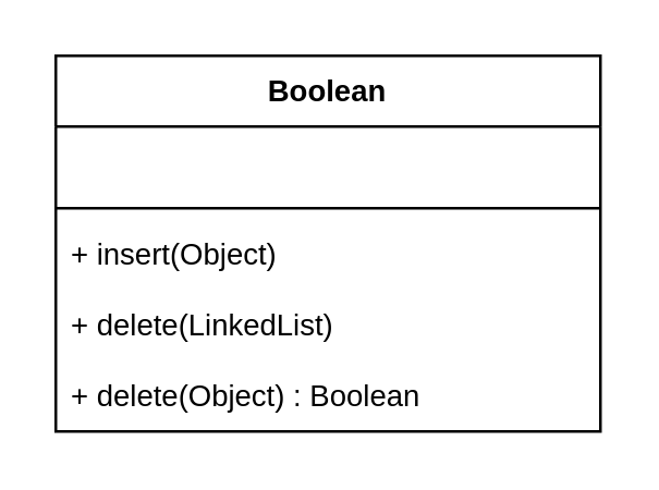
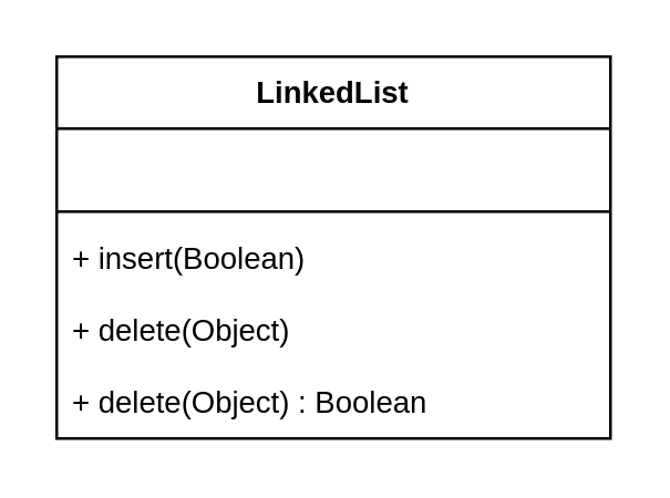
- <mxCell id="2" value="&lt;div&gt;Boolean&lt;/div&gt;" style="swimlane;fontStyle=1;align=center;verticalAlign=top;childLayout=stackLayout;horizontal=1;startSize=26;horizontalStack=0;resizeParent=1;resizeParentMax=0;resizeLast=0;collapsible=0;marginBottom=0;whiteSpace=wrap;html=1;fontFamily=Helvetica;fontSize=11;fontColor=default;labelBackgroundColor=default;" parent="1" vertex="1"><mxGeometry x="20" y="20" width="200" height="138" as="geometry" /></mxCell>
+ <mxCell id="2" value="&lt;div&gt;LinkedList&lt;/div&gt;" style="swimlane;fontStyle=1;align=center;verticalAlign=top;childLayout=stackLayout;horizontal=1;startSize=26;horizontalStack=0;resizeParent=1;resizeParentMax=0;resizeLast=0;collapsible=0;marginBottom=0;whiteSpace=wrap;html=1;fontFamily=Helvetica;fontSize=11;fontColor=default;labelBackgroundColor=default;" parent="1" vertex="1"><mxGeometry x="20" y="20" width="200" height="138" as="geometry" /></mxCell>
- <mxCell id="5" value="+ insert(Object)" style="text;strokeColor=none;fillColor=none;align=left;verticalAlign=top;spacingLeft=4;spacingRight=4;overflow=hidden;rotatable=0;points=[[0,0.5],[1,0.5]];portConstraint=eastwest;whiteSpace=wrap;html=1;fontFamily=Helvetica;fontSize=11;fontColor=default;labelBackgroundColor=none;" parent="2" vertex="1"><mxGeometry y="60" width="200" height="26" as="geometry" /></mxCell>
+ <mxCell id="5" value="+ insert(Boolean)" style="text;strokeColor=none;fillColor=none;align=left;verticalAlign=top;spacingLeft=4;spacingRight=4;overflow=hidden;rotatable=0;points=[[0,0.5],[1,0.5]];portConstraint=eastwest;whiteSpace=wrap;html=1;fontFamily=Helvetica;fontSize=11;fontColor=default;labelBackgroundColor=none;" parent="2" vertex="1"><mxGeometry y="60" width="200" height="26" as="geometry" /></mxCell>
- <mxCell id="6" value="+ delete(LinkedList)" style="text;strokeColor=none;fillColor=none;align=left;verticalAlign=top;spacingLeft=4;spacingRight=4;overflow=hidden;rotatable=0;points=[[0,0.5],[1,0.5]];portConstraint=eastwest;whiteSpace=wrap;html=1;fontFamily=Helvetica;fontSize=11;fontColor=default;labelBackgroundColor=none;" parent="2" vertex="1"><mxGeometry y="86" width="200" height="26" as="geometry" /></mxCell>
+ <mxCell id="6" value="+ delete(Object)" style="text;strokeColor=none;fillColor=none;align=left;verticalAlign=top;spacingLeft=4;spacingRight=4;overflow=hidden;rotatable=0;points=[[0,0.5],[1,0.5]];portConstraint=eastwest;whiteSpace=wrap;html=1;fontFamily=Helvetica;fontSize=11;fontColor=default;labelBackgroundColor=none;" parent="2" vertex="1"><mxGeometry y="86" width="200" height="26" as="geometry" /></mxCell>
